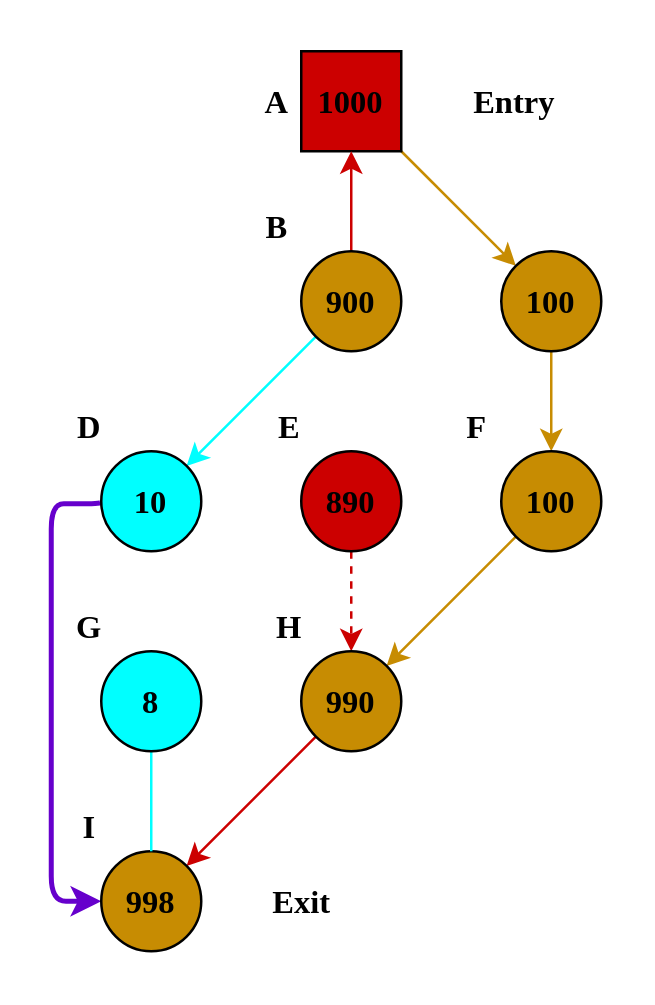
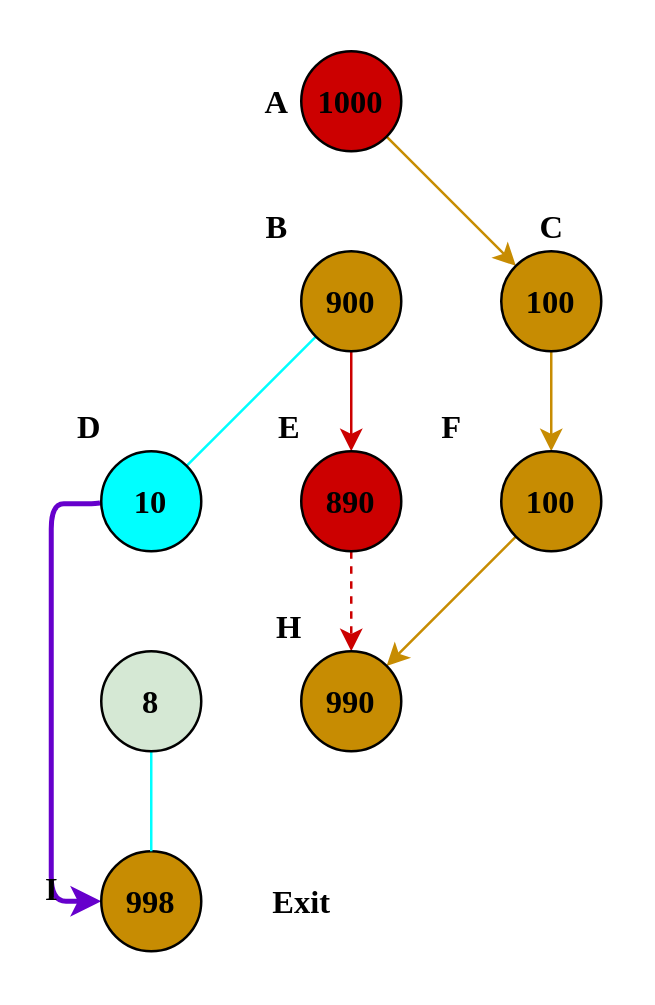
- <mxCell id="3" value="1000" style="whiteSpace=wrap;html=1;aspect=fixed;fontFamily=Georgia;fontStyle=1;fontSize=13;fillColor=#CC0000;rounded=0;" vertex="1" parent="1"><mxGeometry x="120" y="20" width="40" height="40" as="geometry" /></mxCell>
+ <mxCell id="3" value="1000" style="ellipse;whiteSpace=wrap;html=1;aspect=fixed;fontFamily=Georgia;fontStyle=1;fontSize=13;fillColor=#CC0000;" vertex="1" parent="1"><mxGeometry x="120" y="20" width="40" height="40" as="geometry" /></mxCell>
- <mxCell id="18" value="&lt;font&gt;&lt;b&gt;Entry&lt;/b&gt;&lt;/font&gt;" style="text;html=1;align=center;verticalAlign=middle;resizable=0;points=[];autosize=1;fontSize=13;fontFamily=Georgia;" vertex="1" parent="1"><mxGeometry x="180" y="30" width="50" height="20" as="geometry" /></mxCell>
- <mxCell id="4" style="edgeStyle=none;orthogonalLoop=1;jettySize=auto;html=1;exitX=0.5;exitY=1;exitDx=0;exitDy=0;fontFamily=Georgia;fontStyle=1;fontSize=13;strokeColor=#CC0000;" edge="1" parent="1" source="6" target="3"><mxGeometry relative="1" as="geometry" /></mxCell>
+ <mxCell id="4" style="edgeStyle=none;orthogonalLoop=1;jettySize=auto;html=1;exitX=0.5;exitY=1;exitDx=0;exitDy=0;entryX=0.5;entryY=0;entryDx=0;entryDy=0;fontFamily=Georgia;fontStyle=1;fontSize=13;strokeColor=#CC0000;" edge="1" parent="1" source="6" target="10"><mxGeometry relative="1" as="geometry" /></mxCell>
+ <mxCell id="21" value="&lt;b&gt;C&lt;/b&gt;" style="text;html=1;align=center;verticalAlign=middle;resizable=0;points=[];autosize=1;fontSize=13;fontFamily=Georgia;" vertex="1" parent="1"><mxGeometry x="210" y="80" width="20" height="20" as="geometry" /></mxCell>
- <mxCell id="25" value="&lt;b&gt;F&lt;/b&gt;" style="text;html=1;align=center;verticalAlign=middle;resizable=0;points=[];autosize=1;fontSize=13;fontFamily=Georgia;" vertex="1" parent="1"><mxGeometry x="180" y="160" width="20" height="20" as="geometry" /></mxCell>
+ <mxCell id="25" value="&lt;b&gt;F&lt;/b&gt;" style="text;html=1;align=center;verticalAlign=middle;resizable=0;points=[];autosize=1;fontSize=13;fontFamily=Georgia;" vertex="1" parent="1"><mxGeometry x="170" y="160" width="20" height="20" as="geometry" /></mxCell>
- <mxCell id="5" style="edgeStyle=none;orthogonalLoop=1;jettySize=auto;html=1;exitX=0;exitY=1;exitDx=0;exitDy=0;entryX=1;entryY=0;entryDx=0;entryDy=0;fontFamily=Georgia;fontStyle=1;fontSize=13;strokeColor=#00FFFF;" edge="1" parent="1" source="6" target="16"><mxGeometry relative="1" as="geometry" /></mxCell>
+ <mxCell id="5" style="edgeStyle=none;orthogonalLoop=1;jettySize=auto;html=1;exitX=0;exitY=1;exitDx=0;exitDy=0;entryX=1;entryY=0;entryDx=0;entryDy=0;fontFamily=Georgia;fontStyle=1;fontSize=13;strokeColor=#00FFFF;endArrow=none;" edge="1" parent="1" source="6" target="16"><mxGeometry relative="1" as="geometry" /></mxCell>
- <mxCell id="30" value="&lt;b&gt;G&lt;/b&gt;" style="text;html=1;align=center;verticalAlign=middle;resizable=0;points=[];autosize=1;fontSize=13;fontFamily=Georgia;" vertex="1" parent="1"><mxGeometry x="20" y="240" width="30" height="20" as="geometry" /></mxCell>
- <mxCell id="29" value="8" style="ellipse;whiteSpace=wrap;html=1;aspect=fixed;fontFamily=Georgia;fontStyle=1;fontSize=13;fillColor=#00FFFF;" vertex="1" parent="1"><mxGeometry x="40" y="260" width="40" height="40" as="geometry" /></mxCell>
+ <mxCell id="29" value="8" style="ellipse;whiteSpace=wrap;html=1;aspect=fixed;fontFamily=Georgia;fontStyle=1;fontSize=13;fillColor=#d5e8d4;" vertex="1" parent="1"><mxGeometry x="40" y="260" width="40" height="40" as="geometry" /></mxCell>
- <mxCell id="13" style="edgeStyle=none;orthogonalLoop=1;jettySize=auto;html=1;exitX=0;exitY=1;exitDx=0;exitDy=0;entryX=1;entryY=0;entryDx=0;entryDy=0;fontFamily=Georgia;fontStyle=1;fontSize=13;strokeColor=#CC0000;" edge="1" parent="1" source="14" target="17"><mxGeometry relative="1" as="geometry" /></mxCell>
- <mxCell id="27" value="&lt;b&gt;I&lt;/b&gt;" style="text;html=1;align=center;verticalAlign=middle;resizable=0;points=[];autosize=1;fontSize=13;fontFamily=Georgia;" vertex="1" parent="1"><mxGeometry x="25" y="320" width="20" height="20" as="geometry" /></mxCell>
+ <mxCell id="27" value="&lt;b&gt;I&lt;/b&gt;" style="text;html=1;align=center;verticalAlign=middle;resizable=0;points=[];autosize=1;fontSize=13;fontFamily=Georgia;" vertex="1" parent="1"><mxGeometry x="10" y="345" width="20" height="20" as="geometry" /></mxCell>
